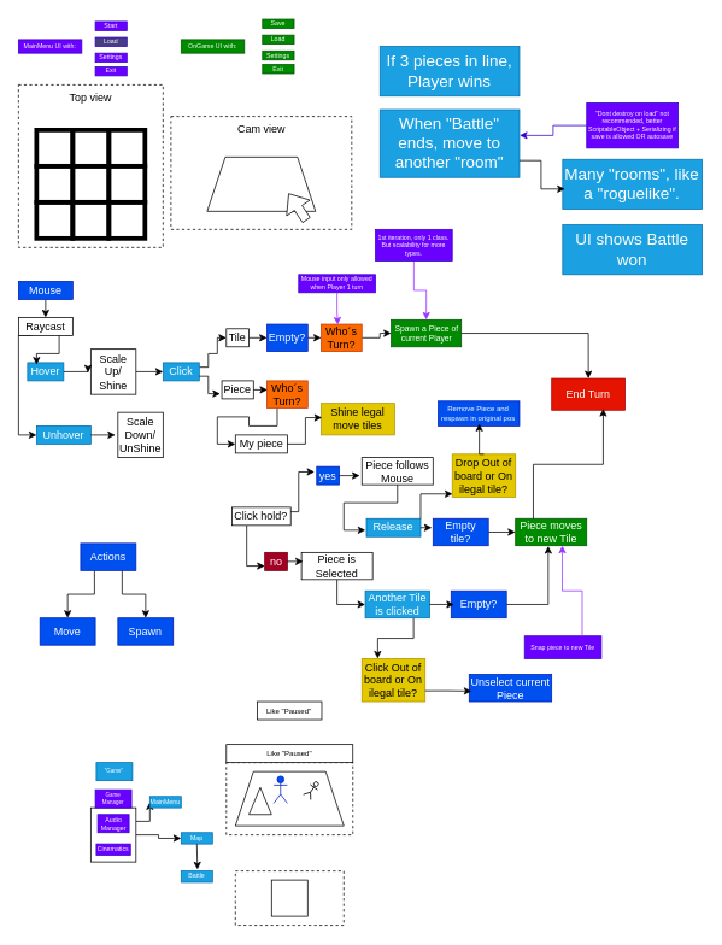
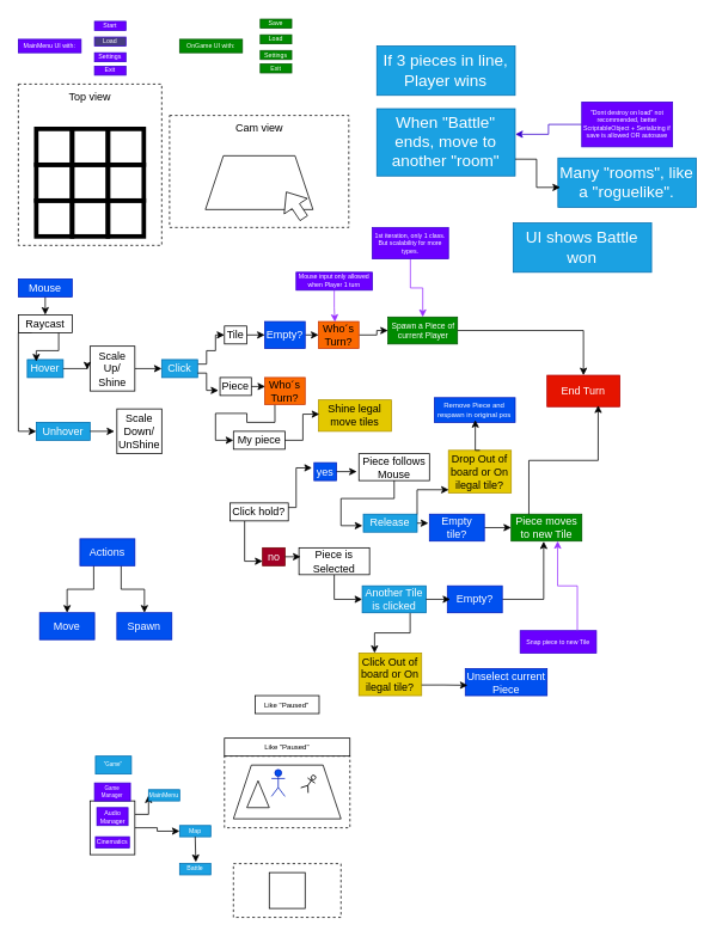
- <mxCell id="91" value="UI shows Battle won" style="rounded=0;whiteSpace=wrap;html=1;fillColor=#1ba1e2;fontColor=#ffffff;strokeColor=#006EAF;fontSize=18;" parent="1" vertex="1"><mxGeometry x="622.19" y="248" width="154.37" height="55" as="geometry" /></mxCell>
+ <mxCell id="91" value="UI shows Battle won" style="rounded=0;whiteSpace=wrap;html=1;fillColor=#1ba1e2;fontColor=#ffffff;strokeColor=#006EAF;fontSize=18;" parent="1" vertex="1"><mxGeometry x="572.19" y="248" width="154.37" height="55" as="geometry" /></mxCell>
